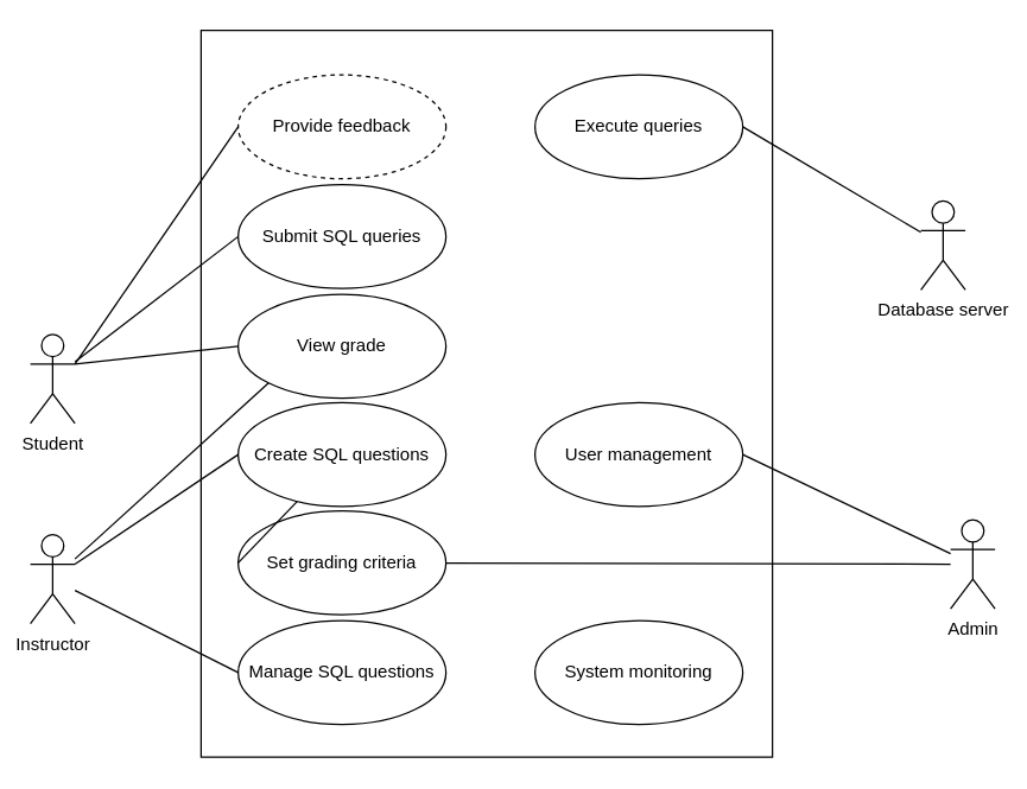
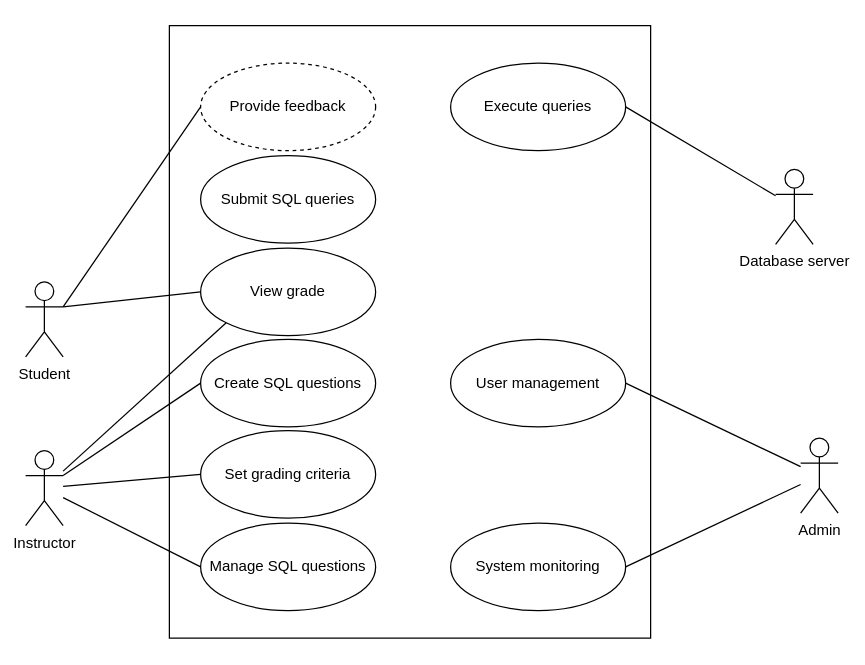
- <mxCell id="6" value="" style="endArrow=none;html=1;rounded=0;entryX=0;entryY=0.5;entryDx=0;entryDy=0;" parent="1" source="3" target="4" edge="1"><mxGeometry width="50" height="50" relative="1" as="geometry"><mxPoint x="150" y="275" as="sourcePoint" /><mxPoint x="200" y="225" as="targetPoint" /></mxGeometry></mxCell>
- <mxCell id="20" value="" style="endArrow=none;html=1;rounded=0;exitX=0;exitY=0.5;exitDx=0;exitDy=0;" parent="1" source="14" target="10" edge="1"><mxGeometry width="50" height="50" relative="1" as="geometry"><mxPoint x="150" y="295" as="sourcePoint" /><mxPoint x="200" y="245" as="targetPoint" /></mxGeometry></mxCell>
+ <mxCell id="20" value="" style="endArrow=none;html=1;rounded=0;exitX=0;exitY=0.5;exitDx=0;exitDy=0;" parent="1" source="14" target="7" edge="1"><mxGeometry width="50" height="50" relative="1" as="geometry"><mxPoint x="150" y="295" as="sourcePoint" /><mxPoint x="200" y="245" as="targetPoint" /></mxGeometry></mxCell>
- <mxCell id="22" value="" style="endArrow=none;html=1;rounded=0;" parent="1" source="11" target="14" edge="1"><mxGeometry width="50" height="50" relative="1" as="geometry"><mxPoint x="150" y="295" as="sourcePoint" /><mxPoint x="200" y="245" as="targetPoint" /></mxGeometry></mxCell>
+ <mxCell id="22" value="" style="endArrow=none;html=1;rounded=0;entryX=1;entryY=0.5;entryDx=0;entryDy=0;" parent="1" source="11" target="16" edge="1"><mxGeometry width="50" height="50" relative="1" as="geometry"><mxPoint x="150" y="295" as="sourcePoint" /><mxPoint x="200" y="245" as="targetPoint" /></mxGeometry></mxCell>
